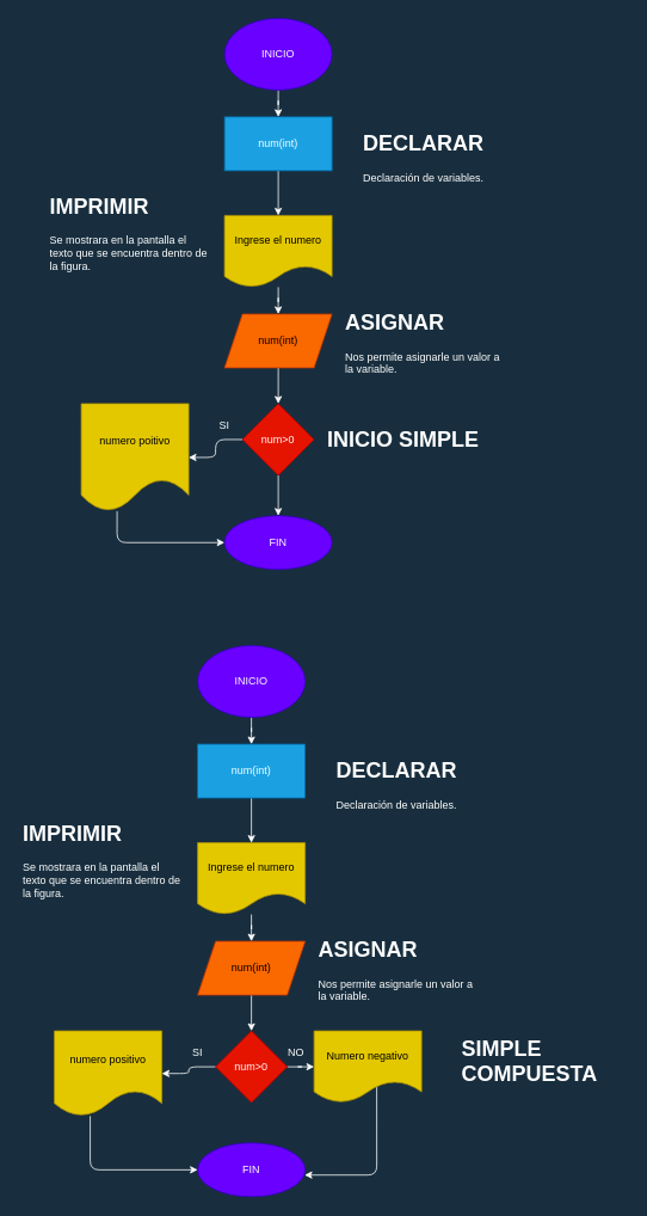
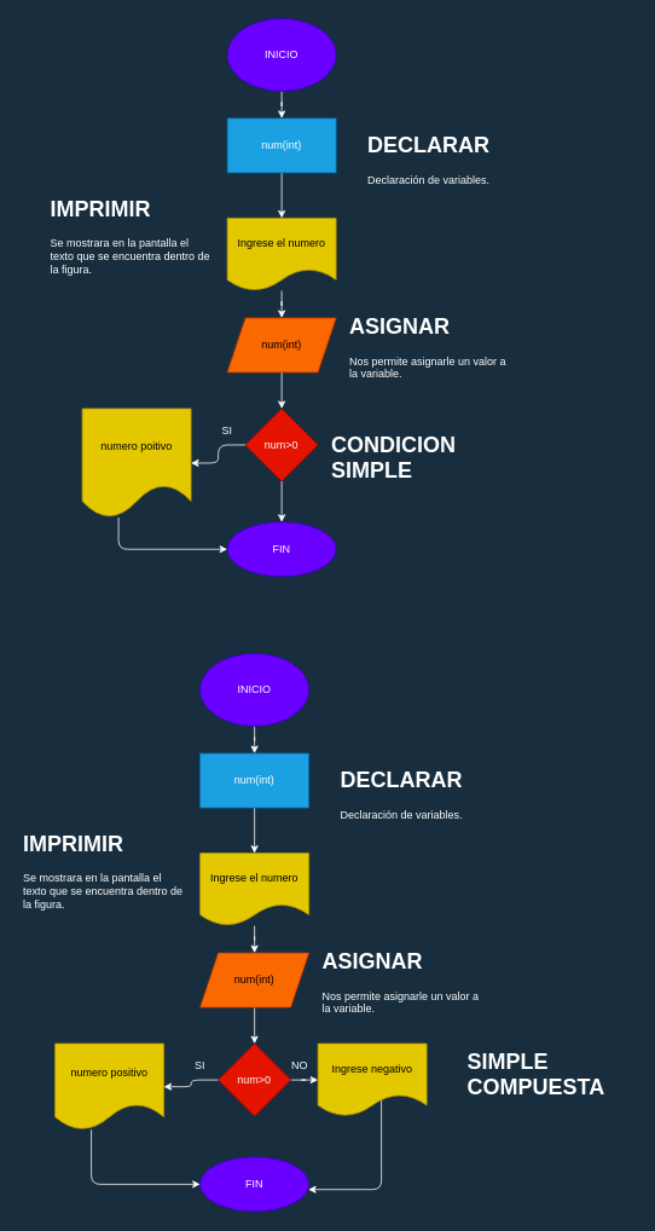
- <mxCell id="20" value="&lt;h1&gt;INICIO SIMPLE&lt;/h1&gt;" style="text;html=1;strokeColor=none;fillColor=none;spacing=5;spacingTop=-20;whiteSpace=wrap;overflow=hidden;rounded=0;sketch=0;fontColor=#FFFFFF;" vertex="1" parent="1"><mxGeometry x="360" y="470" width="190" height="120" as="geometry" /></mxCell>
+ <mxCell id="20" value="&lt;h1&gt;CONDICION SIMPLE&lt;/h1&gt;" style="text;html=1;strokeColor=none;fillColor=none;spacing=5;spacingTop=-20;whiteSpace=wrap;overflow=hidden;rounded=0;sketch=0;fontColor=#FFFFFF;" vertex="1" parent="1"><mxGeometry x="360" y="470" width="190" height="120" as="geometry" /></mxCell>
- <mxCell id="41" value="Numero negativo" style="shape=document;whiteSpace=wrap;html=1;boundedLbl=1;rounded=0;sketch=0;fontColor=#000000;strokeColor=#B09500;fillColor=#e3c800;" vertex="1" parent="1"><mxGeometry x="350" y="1150" width="120" height="80" as="geometry" /></mxCell>
+ <mxCell id="41" value="Ingrese negativo" style="shape=document;whiteSpace=wrap;html=1;boundedLbl=1;rounded=0;sketch=0;fontColor=#000000;strokeColor=#B09500;fillColor=#e3c800;" vertex="1" parent="1"><mxGeometry x="350" y="1150" width="120" height="80" as="geometry" /></mxCell>
